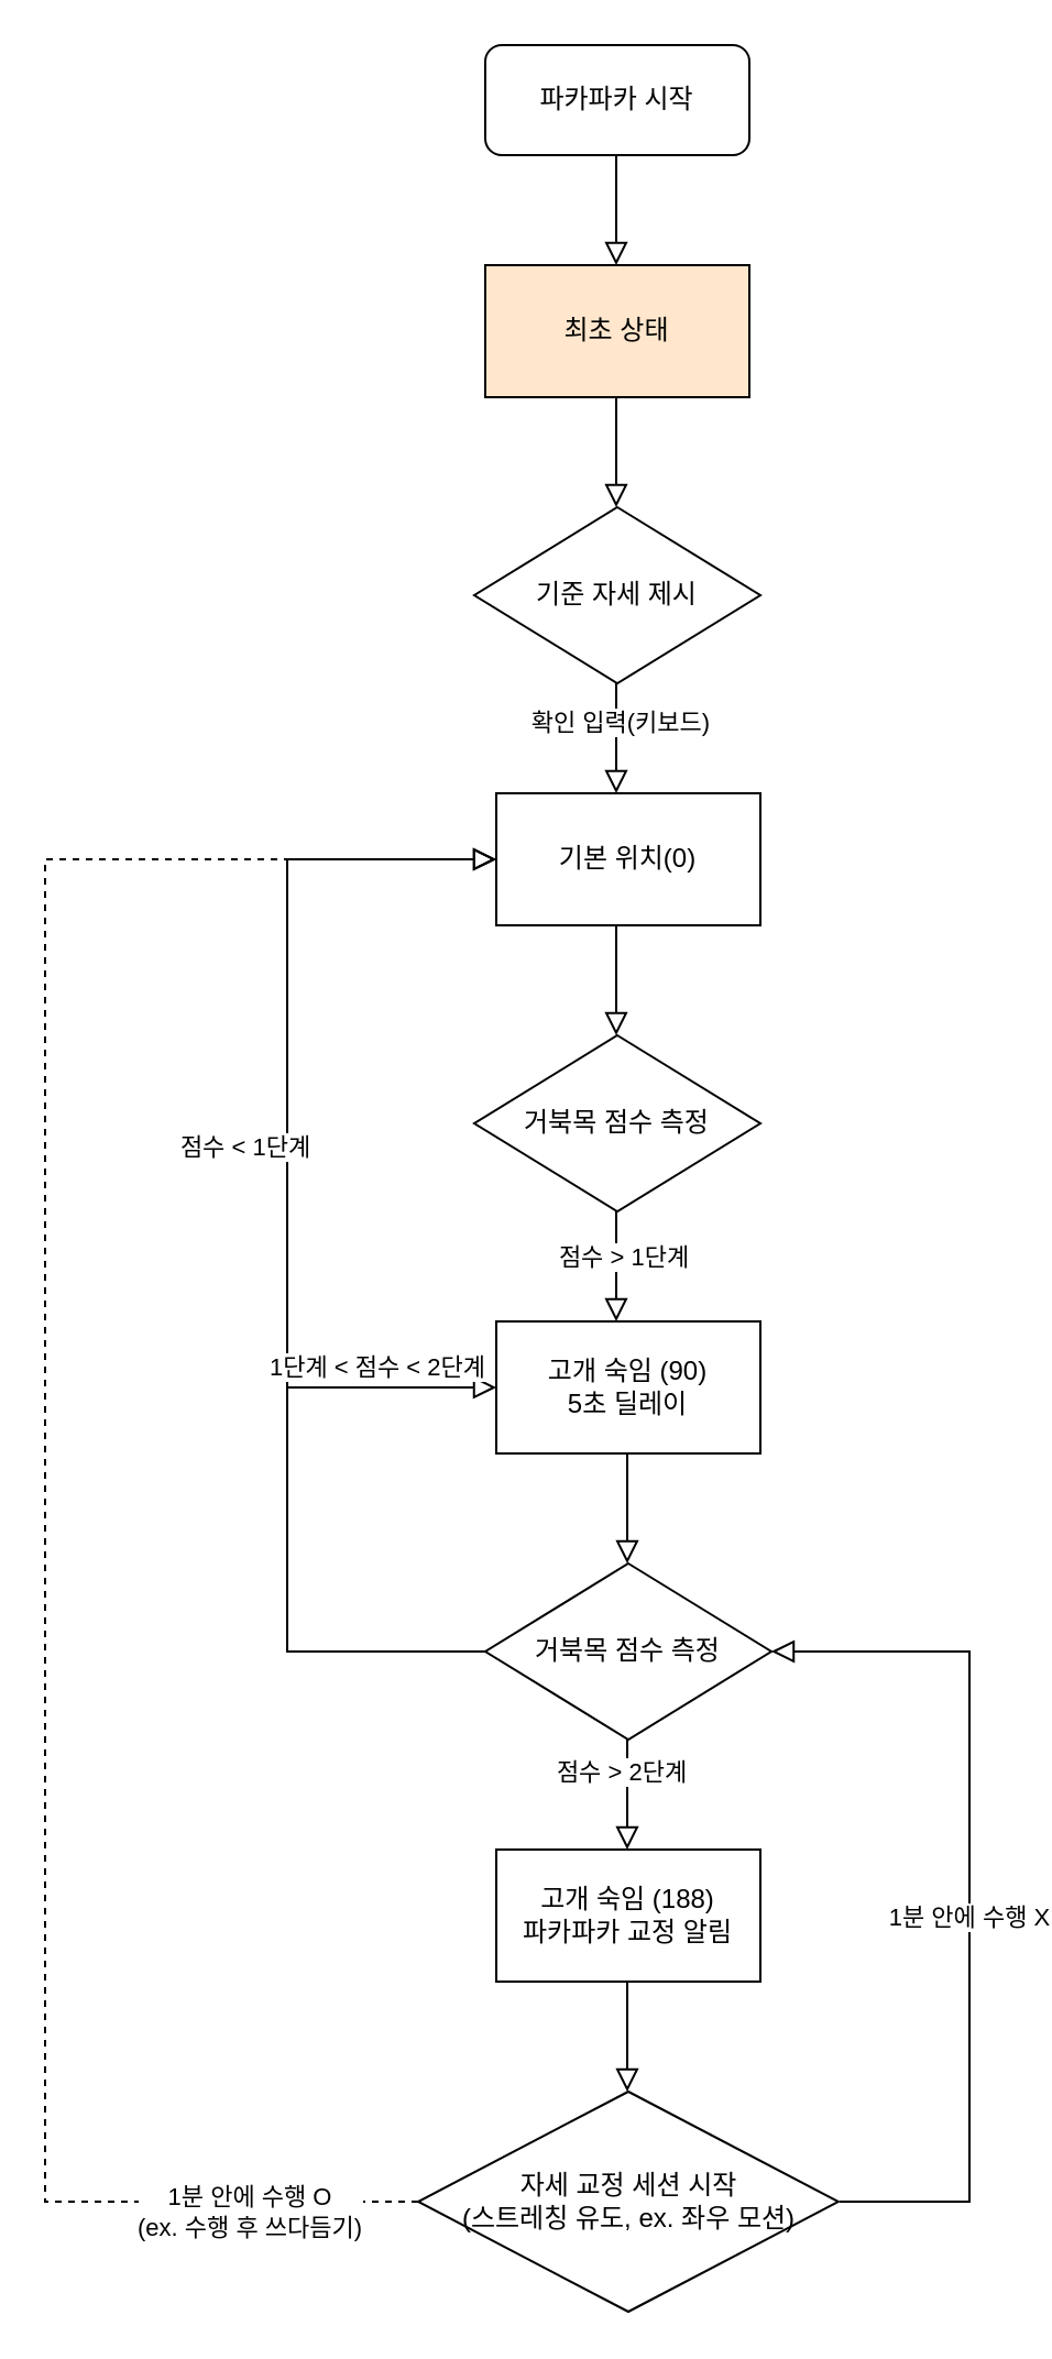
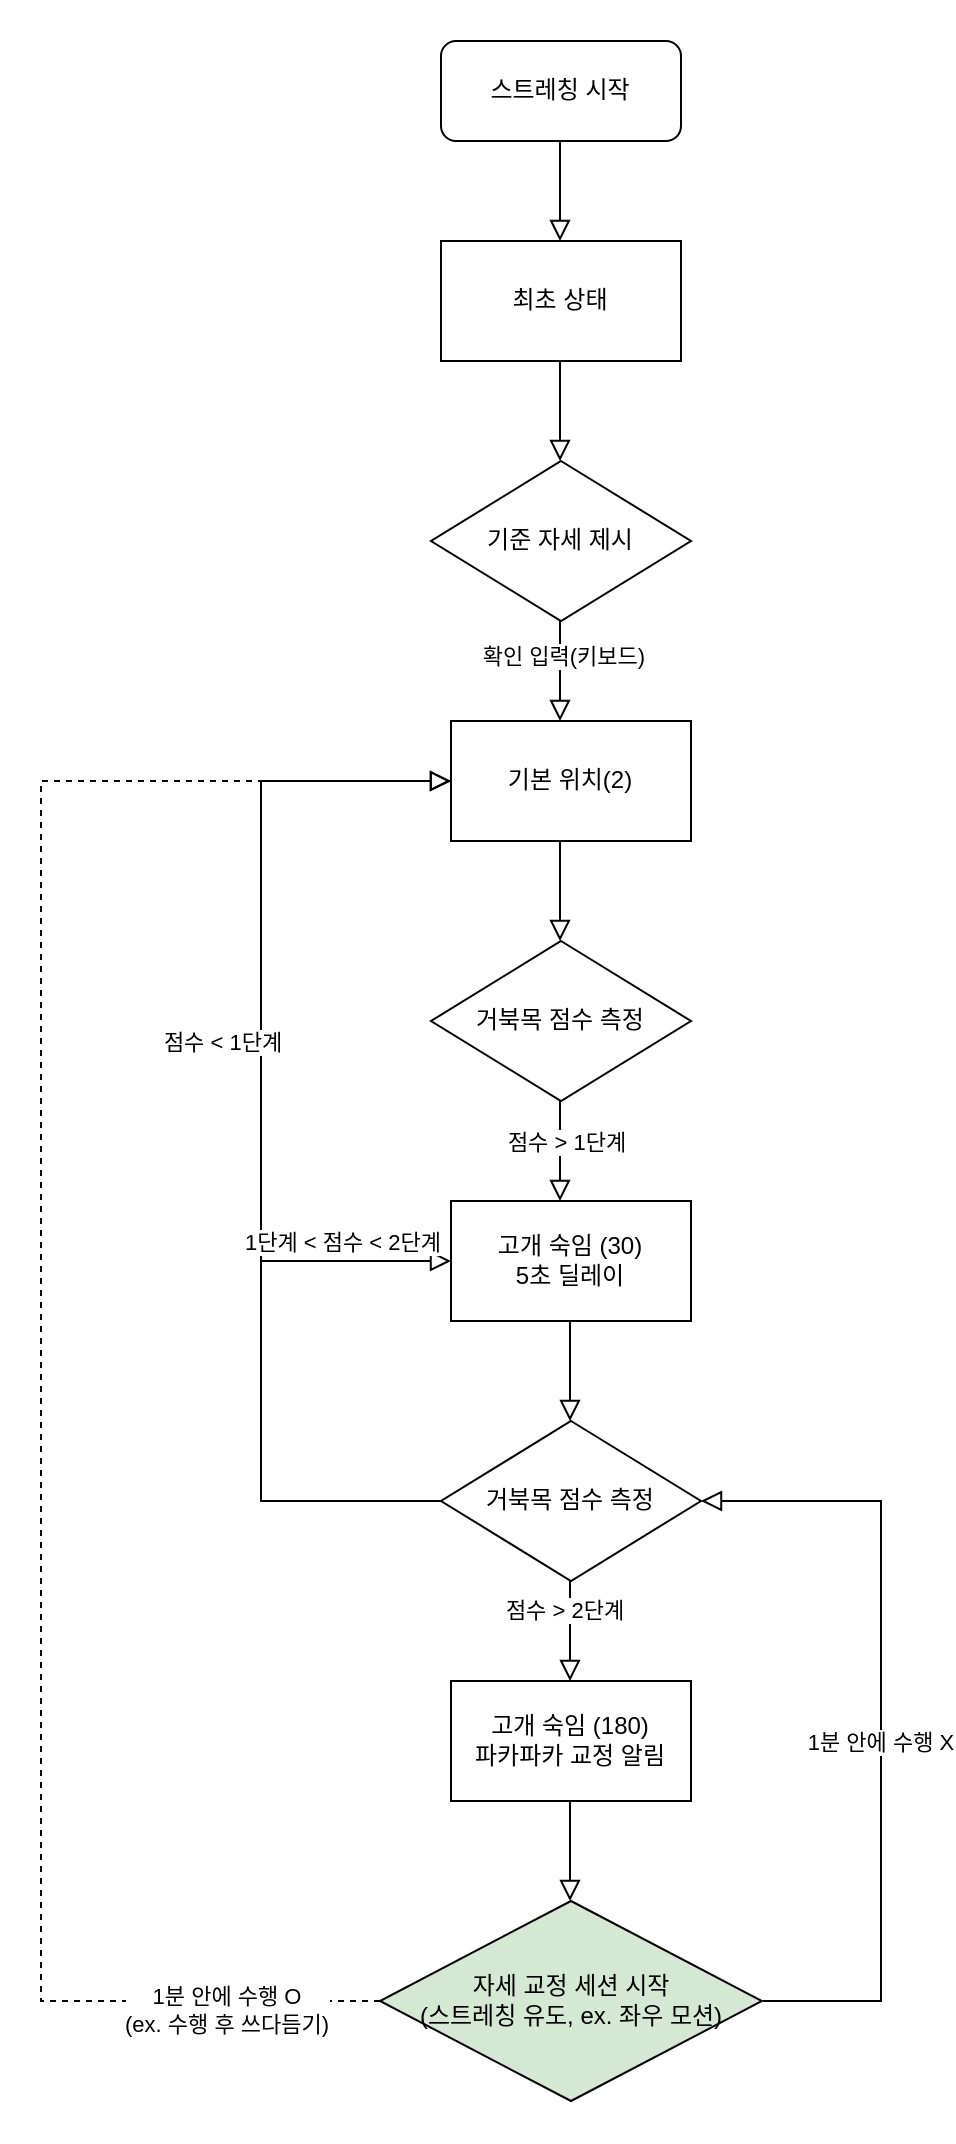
- <mxCell id="2" value="파카파카 시작" style="rounded=1;whiteSpace=wrap;html=1;" vertex="1" parent="1"><mxGeometry x="220" y="20" width="120" height="50" as="geometry" /></mxCell>
+ <mxCell id="2" value="스트레칭 시작" style="rounded=1;whiteSpace=wrap;html=1;" vertex="1" parent="1"><mxGeometry x="220" y="20" width="120" height="50" as="geometry" /></mxCell>
- <mxCell id="5" value="최초 상태" style="rounded=0;whiteSpace=wrap;html=1;fillColor=#ffe6cc;" vertex="1" parent="1"><mxGeometry x="220" y="120" width="120" height="60" as="geometry" /></mxCell>
+ <mxCell id="5" value="최초 상태" style="rounded=0;whiteSpace=wrap;html=1;" vertex="1" parent="1"><mxGeometry x="220" y="120" width="120" height="60" as="geometry" /></mxCell>
- <mxCell id="12" value="기본 위치(0)" style="rounded=0;whiteSpace=wrap;html=1;" vertex="1" parent="1"><mxGeometry x="225" y="360" width="120" height="60" as="geometry" /></mxCell>
+ <mxCell id="12" value="기본 위치(2)" style="rounded=0;whiteSpace=wrap;html=1;" vertex="1" parent="1"><mxGeometry x="225" y="360" width="120" height="60" as="geometry" /></mxCell>
- <mxCell id="6" value="고개 숙임 (90)&lt;div&gt;&lt;div&gt;5초 딜레이&lt;/div&gt;&lt;/div&gt;" style="rounded=0;whiteSpace=wrap;html=1;" vertex="1" parent="1"><mxGeometry x="225" y="600" width="120" height="60" as="geometry" /></mxCell>
+ <mxCell id="6" value="고개 숙임 (30)&lt;div&gt;&lt;div&gt;5초 딜레이&lt;/div&gt;&lt;/div&gt;" style="rounded=0;whiteSpace=wrap;html=1;" vertex="1" parent="1"><mxGeometry x="225" y="600" width="120" height="60" as="geometry" /></mxCell>
- <mxCell id="7" value="고개 숙임 (188)&lt;div&gt;파카파카 교정 알림&lt;/div&gt;" style="rounded=0;whiteSpace=wrap;html=1;" vertex="1" parent="1"><mxGeometry x="225" y="840" width="120" height="60" as="geometry" /></mxCell>
+ <mxCell id="7" value="고개 숙임 (180)&lt;div&gt;파카파카 교정 알림&lt;/div&gt;" style="rounded=0;whiteSpace=wrap;html=1;" vertex="1" parent="1"><mxGeometry x="225" y="840" width="120" height="60" as="geometry" /></mxCell>
- <mxCell id="8" value="자세 교정 세션 시작&lt;div&gt;(스트레칭 유도, ex. 좌우 모션)&lt;/div&gt;" style="rhombus;whiteSpace=wrap;html=1;" vertex="1" parent="1"><mxGeometry x="189.5" y="950" width="191" height="100" as="geometry" /></mxCell>
+ <mxCell id="8" value="자세 교정 세션 시작&lt;div&gt;(스트레칭 유도, ex. 좌우 모션)&lt;/div&gt;" style="rhombus;whiteSpace=wrap;html=1;fillColor=#d5e8d4;" vertex="1" parent="1"><mxGeometry x="189.5" y="950" width="191" height="100" as="geometry" /></mxCell>
